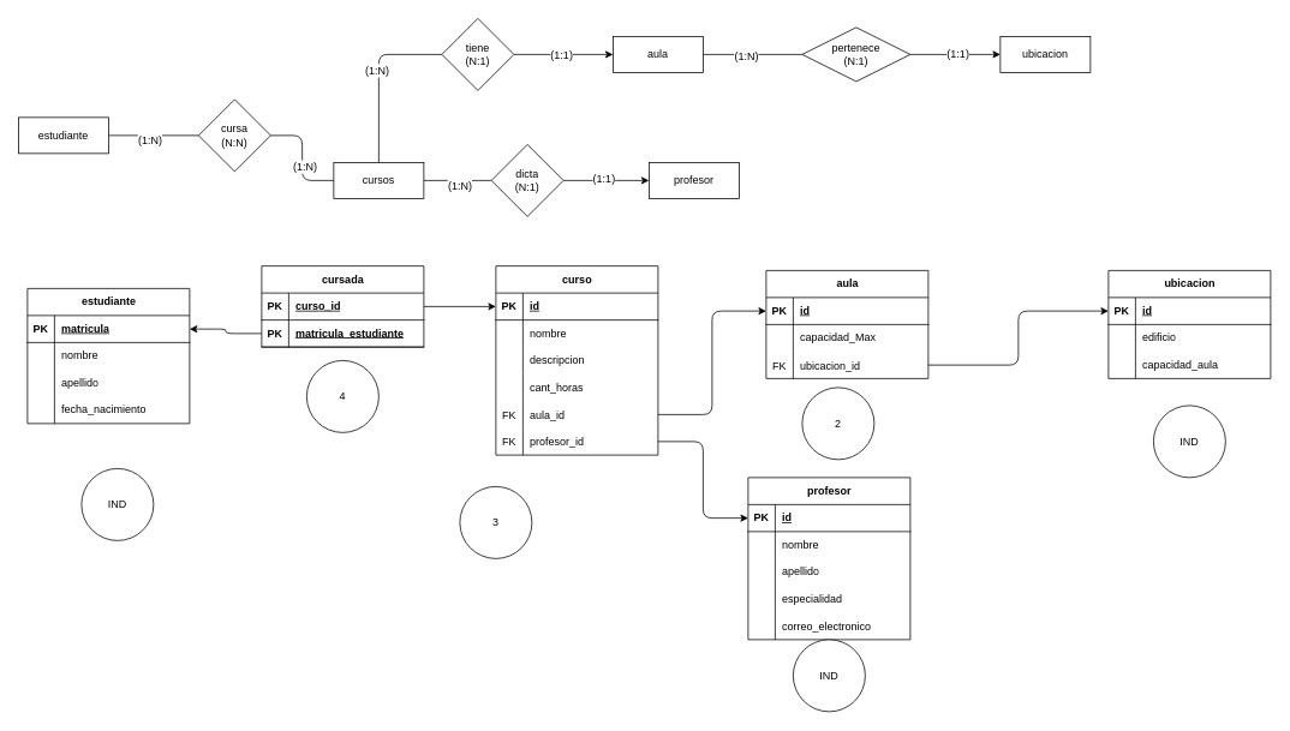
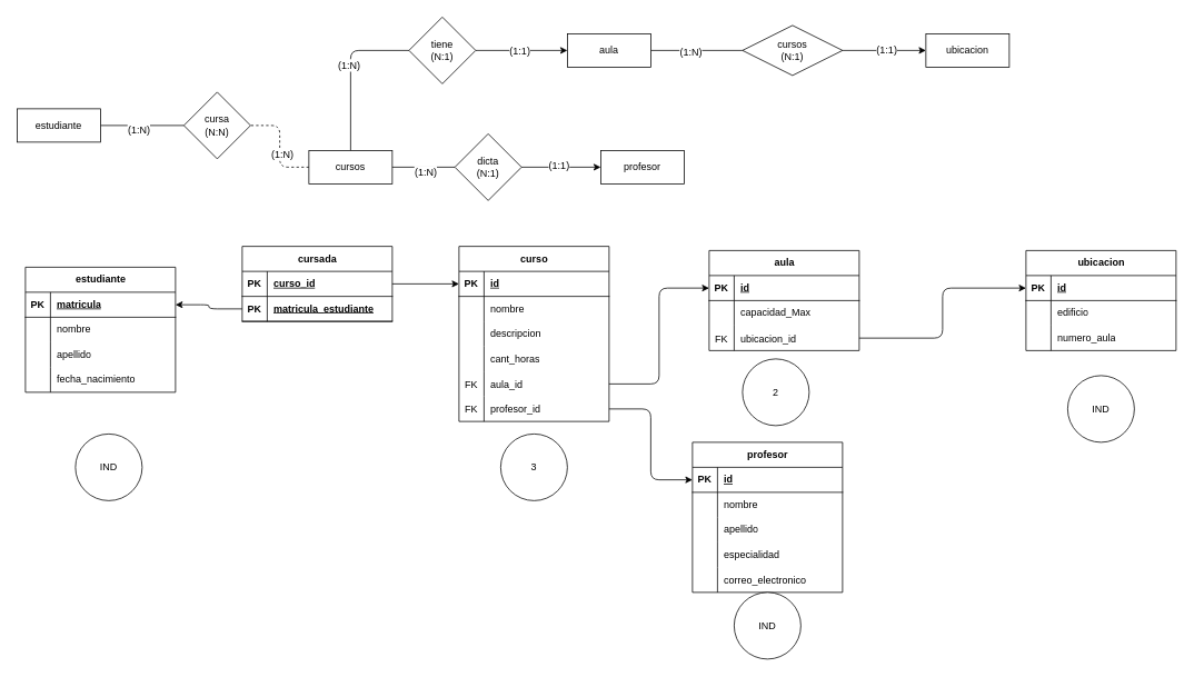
- <mxCell id="106" value="pertenece&lt;br&gt;(N:1)" style="shape=rhombus;perimeter=rhombusPerimeter;whiteSpace=wrap;html=1;align=center;rounded=0;strokeColor=default;verticalAlign=middle;fontFamily=Helvetica;fontSize=12;fontColor=default;labelBackgroundColor=default;fillColor=default;" parent="1" vertex="1"><mxGeometry x="890" y="30" width="120" height="60" as="geometry" /></mxCell>
+ <mxCell id="106" value="cursos&lt;br&gt;(N:1)" style="shape=rhombus;perimeter=rhombusPerimeter;whiteSpace=wrap;html=1;align=center;rounded=0;strokeColor=default;verticalAlign=middle;fontFamily=Helvetica;fontSize=12;fontColor=default;labelBackgroundColor=default;fillColor=default;" parent="1" vertex="1"><mxGeometry x="890" y="30" width="120" height="60" as="geometry" /></mxCell>
- <mxCell id="2" style="edgeStyle=orthogonalEdgeStyle;rounded=1;orthogonalLoop=1;jettySize=auto;html=1;exitX=0;exitY=0.5;exitDx=0;exitDy=0;entryX=1;entryY=0.5;entryDx=0;entryDy=0;fontFamily=Helvetica;fontSize=12;fontColor=default;endArrow=none;endFill=0;curved=0;" parent="1" source="6" target="16" edge="1"><mxGeometry relative="1" as="geometry" /></mxCell>
+ <mxCell id="2" style="edgeStyle=orthogonalEdgeStyle;rounded=1;orthogonalLoop=1;jettySize=auto;html=1;exitX=0;exitY=0.5;exitDx=0;exitDy=0;entryX=1;entryY=0.5;entryDx=0;entryDy=0;fontFamily=Helvetica;fontSize=12;fontColor=default;endArrow=none;endFill=0;curved=0;dashed=1;" parent="1" source="6" target="16" edge="1"><mxGeometry relative="1" as="geometry" /></mxCell>
- <mxCell id="101" value="capacidad_aula" style="shape=partialRectangle;connectable=0;fillColor=none;top=0;left=0;bottom=0;right=0;align=left;spacingLeft=6;overflow=hidden;whiteSpace=wrap;html=1;rounded=0;strokeColor=default;verticalAlign=middle;fontFamily=Helvetica;fontSize=12;fontColor=default;labelBackgroundColor=default;" parent="99" vertex="1"><mxGeometry x="30" width="150" height="30" as="geometry"><mxRectangle width="150" height="30" as="alternateBounds" /></mxGeometry></mxCell>
+ <mxCell id="101" value="numero_aula" style="shape=partialRectangle;connectable=0;fillColor=none;top=0;left=0;bottom=0;right=0;align=left;spacingLeft=6;overflow=hidden;whiteSpace=wrap;html=1;rounded=0;strokeColor=default;verticalAlign=middle;fontFamily=Helvetica;fontSize=12;fontColor=default;labelBackgroundColor=default;" parent="99" vertex="1"><mxGeometry x="30" width="150" height="30" as="geometry"><mxRectangle width="150" height="30" as="alternateBounds" /></mxGeometry></mxCell>
- <mxCell id="112" value="4" style="ellipse;whiteSpace=wrap;html=1;aspect=fixed;" vertex="1" parent="1"><mxGeometry x="340" y="400" width="80" height="80" as="geometry" /></mxCell>
- <mxCell id="111" value="3" style="ellipse;whiteSpace=wrap;html=1;aspect=fixed;" vertex="1" parent="1"><mxGeometry x="510" y="540" width="80" height="80" as="geometry" /></mxCell>
+ <mxCell id="111" value="3" style="ellipse;whiteSpace=wrap;html=1;aspect=fixed;" vertex="1" parent="1"><mxGeometry x="600" y="520" width="80" height="80" as="geometry" /></mxCell>
